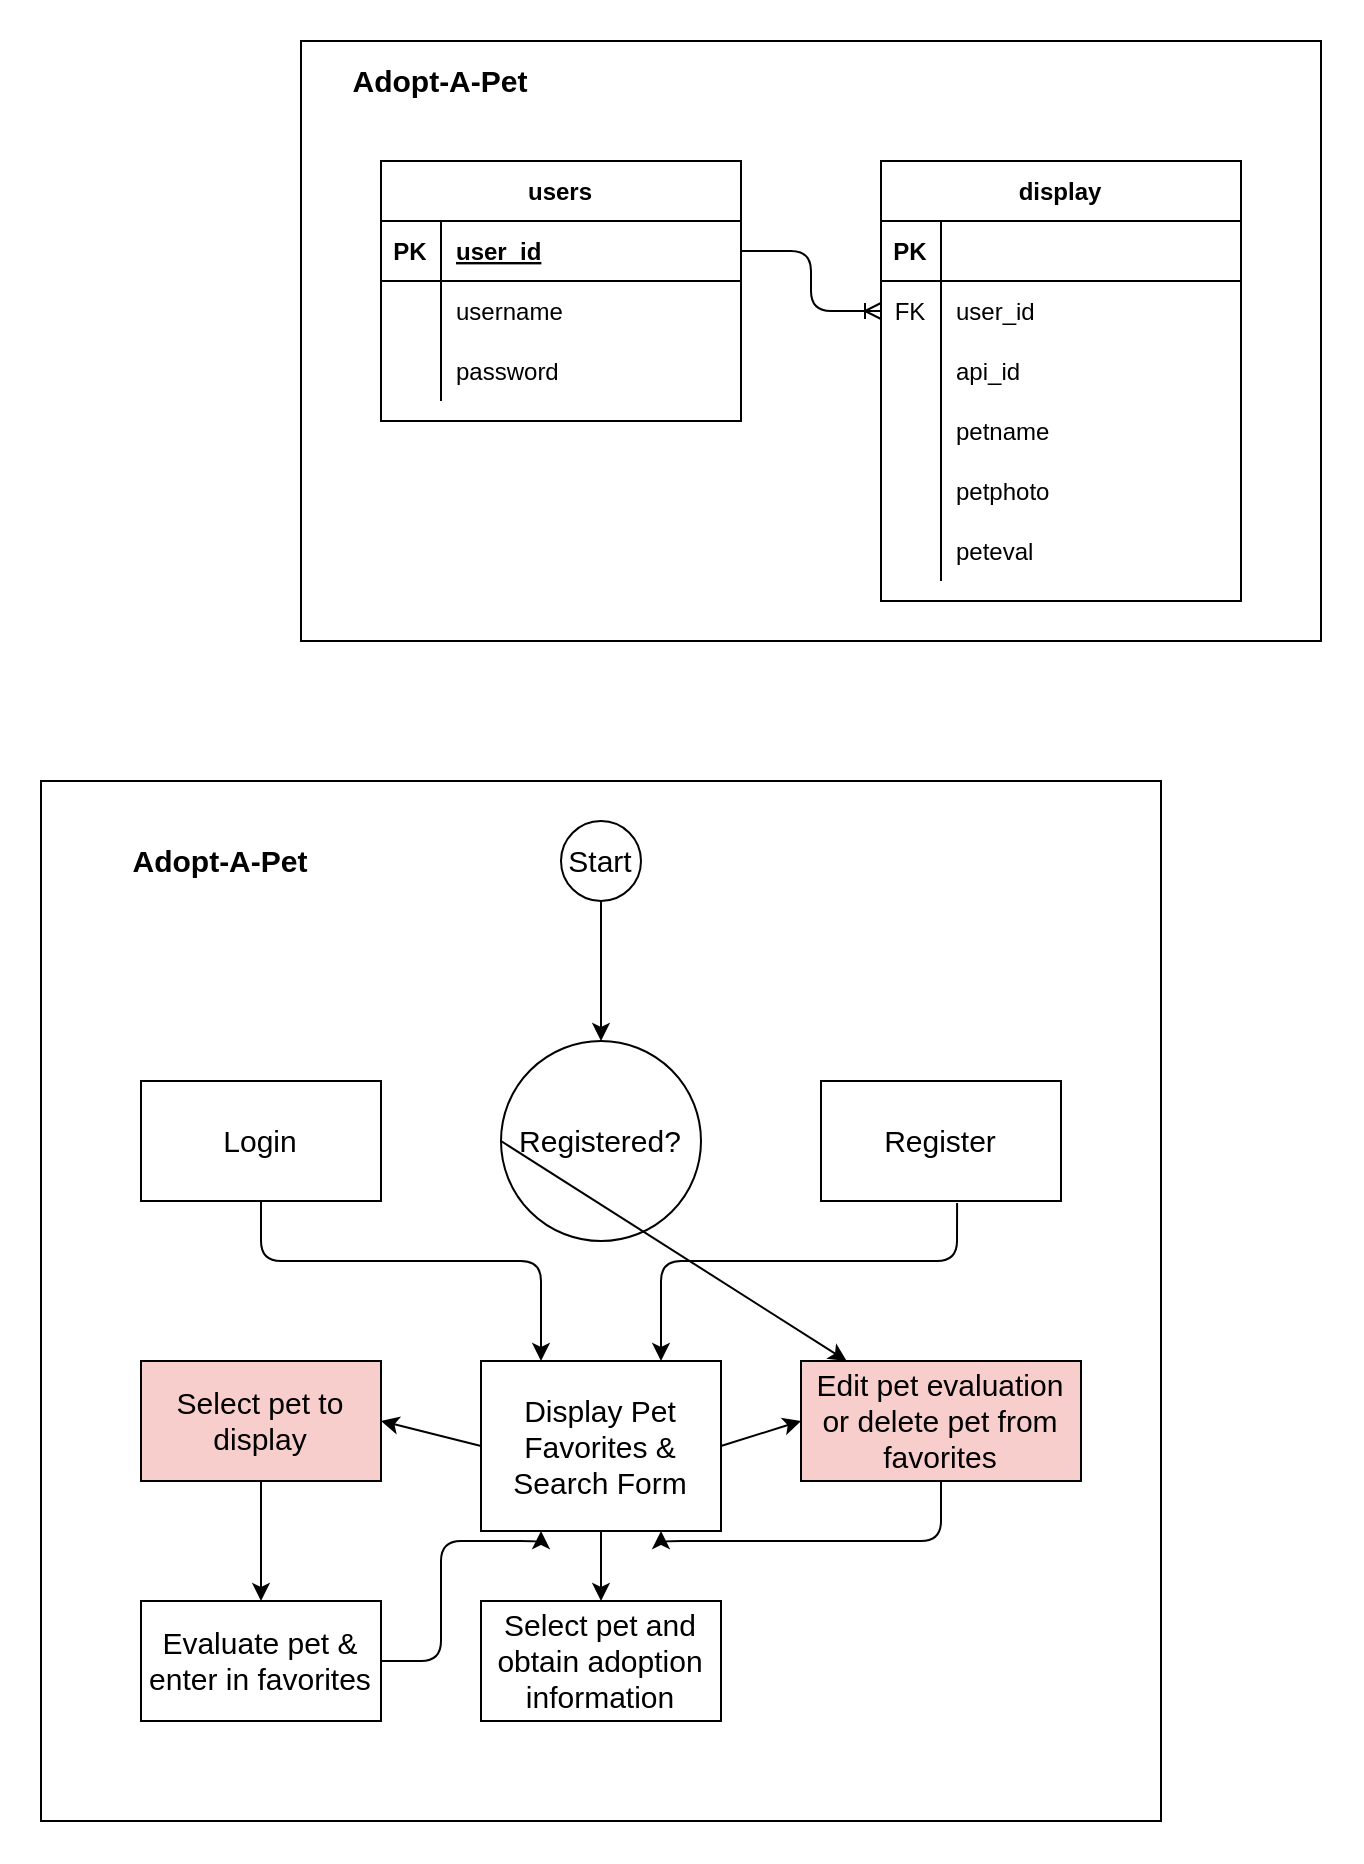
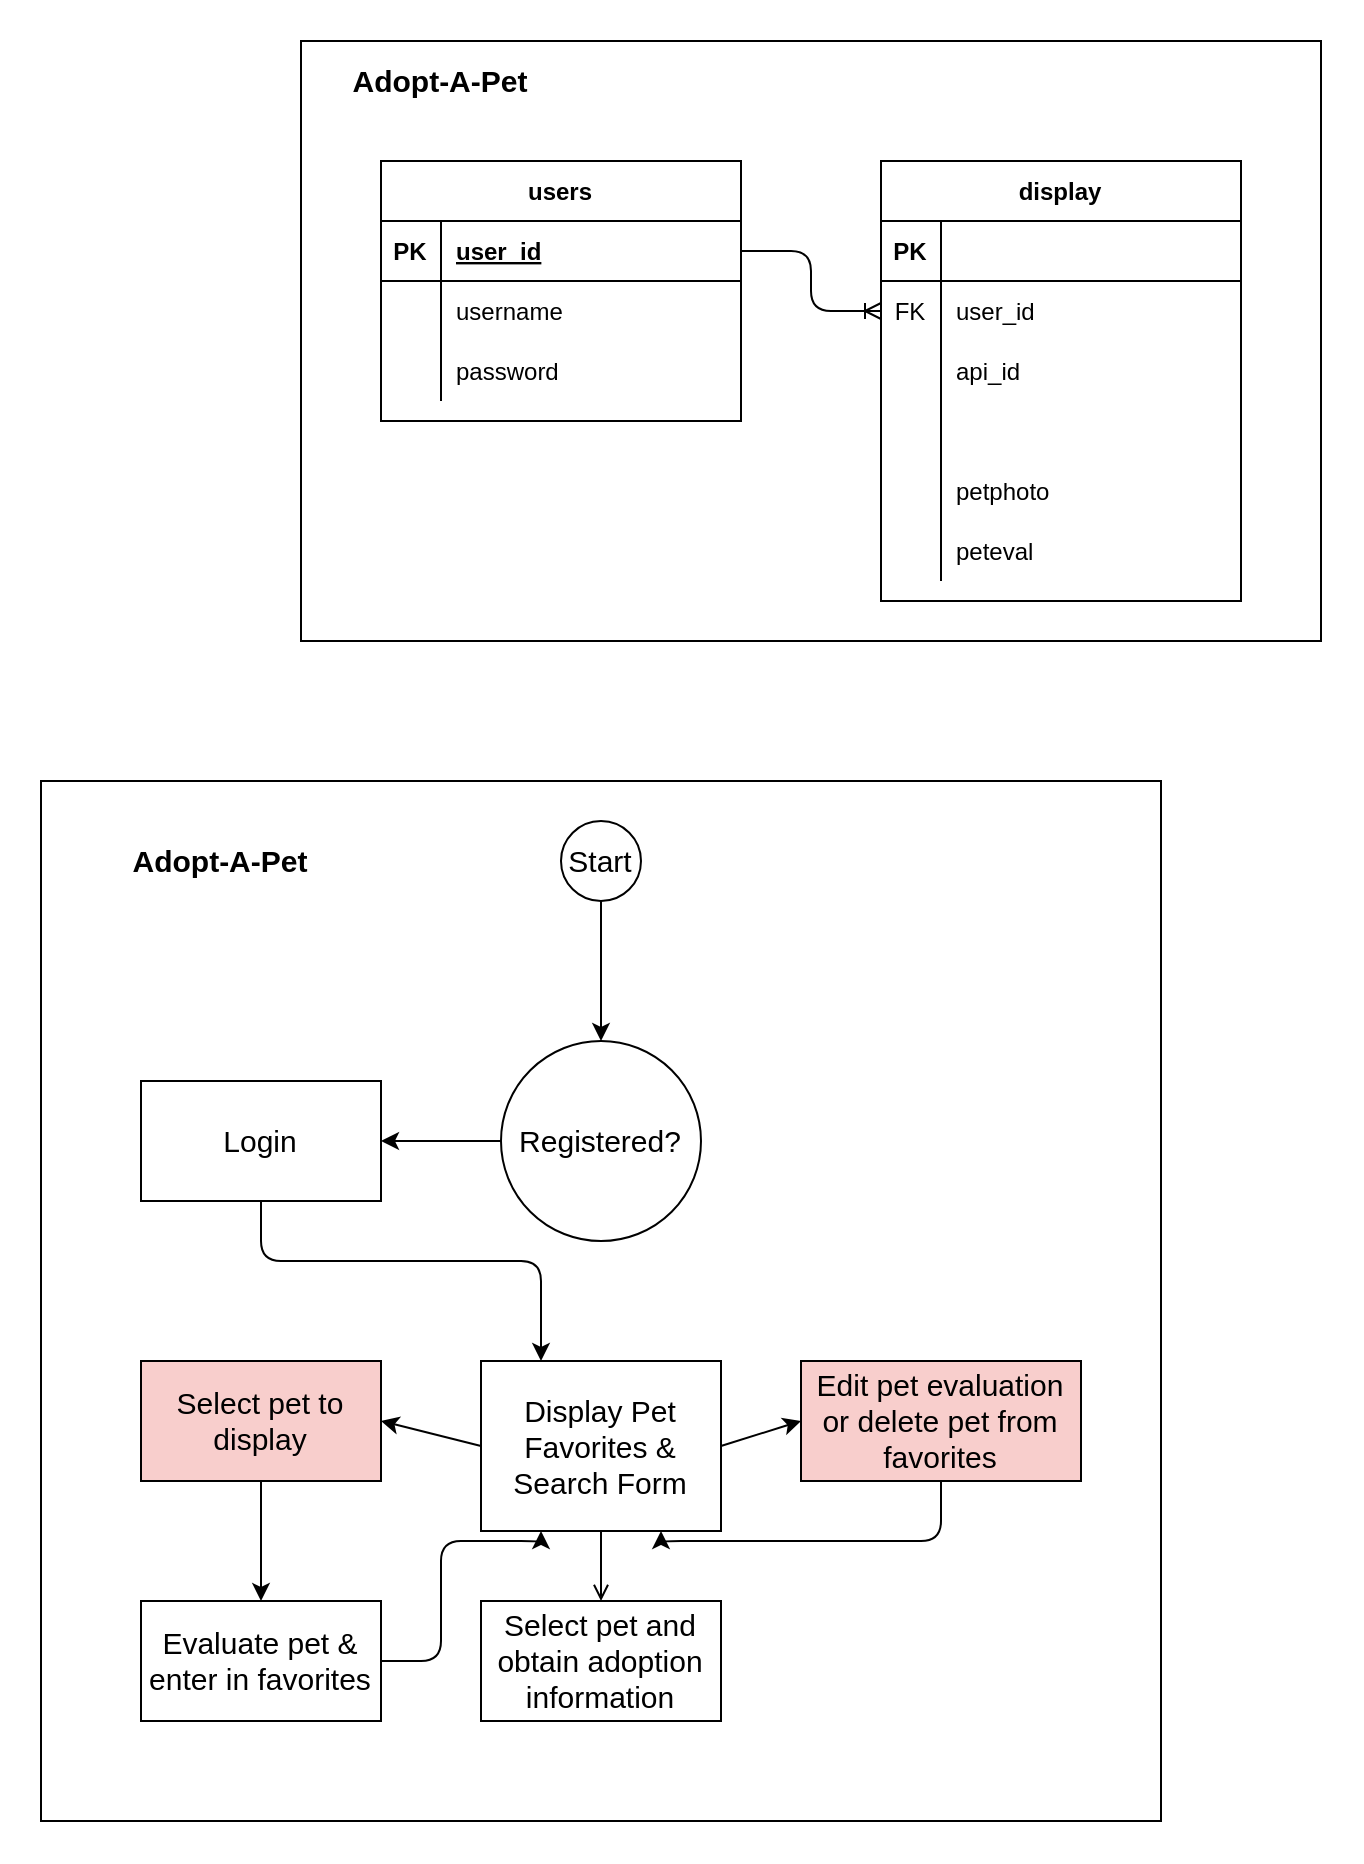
- <mxCell id="24" value="petname" style="shape=partialRectangle;connectable=0;fillColor=none;top=0;left=0;bottom=0;right=0;align=left;spacingLeft=6;overflow=hidden;" parent="22" vertex="1"><mxGeometry x="30" width="150" height="30" as="geometry" /></mxCell>
- <mxCell id="36" value="Register" style="rounded=0;whiteSpace=wrap;html=1;fontSize=15;" parent="1" vertex="1"><mxGeometry x="410" y="540" width="120" height="60" as="geometry" /></mxCell>
- <mxCell id="43" value="" style="endArrow=classic;html=1;fontSize=15;exitX=0;exitY=0.5;exitDx=0;exitDy=0;" parent="1" source="34" target="40" edge="1"><mxGeometry width="50" height="50" relative="1" as="geometry"><mxPoint x="310" y="460" as="sourcePoint" /><mxPoint x="310" y="510" as="targetPoint" /></mxGeometry></mxCell>
+ <mxCell id="43" value="" style="endArrow=classic;html=1;fontSize=15;exitX=0;exitY=0.5;exitDx=0;exitDy=0;entryX=1;entryY=0.5;entryDx=0;entryDy=0;" parent="1" source="34" target="35" edge="1"><mxGeometry width="50" height="50" relative="1" as="geometry"><mxPoint x="310" y="460" as="sourcePoint" /><mxPoint x="310" y="510" as="targetPoint" /></mxGeometry></mxCell>
- <mxCell id="45" value="" style="endArrow=classic;html=1;fontSize=15;exitX=0.567;exitY=1.017;exitDx=0;exitDy=0;exitPerimeter=0;entryX=0.75;entryY=0;entryDx=0;entryDy=0;" parent="1" source="36" target="37" edge="1"><mxGeometry width="50" height="50" relative="1" as="geometry"><mxPoint x="310" y="660" as="sourcePoint" /><mxPoint x="360" y="610" as="targetPoint" /><Array as="points"><mxPoint x="478" y="630" /><mxPoint x="330" y="630" /></Array></mxGeometry></mxCell>
- <mxCell id="48" value="" style="endArrow=classic;html=1;fontSize=15;exitX=0.5;exitY=1;exitDx=0;exitDy=0;entryX=0.5;entryY=0;entryDx=0;entryDy=0;" parent="1" source="37" target="41" edge="1"><mxGeometry width="50" height="50" relative="1" as="geometry"><mxPoint x="310" y="660" as="sourcePoint" /><mxPoint x="360" y="610" as="targetPoint" /></mxGeometry></mxCell>
+ <mxCell id="48" value="" style="endArrow=open;html=1;fontSize=15;exitX=0.5;exitY=1;exitDx=0;exitDy=0;entryX=0.5;entryY=0;entryDx=0;entryDy=0;" parent="1" source="37" target="41" edge="1"><mxGeometry width="50" height="50" relative="1" as="geometry"><mxPoint x="310" y="660" as="sourcePoint" /><mxPoint x="360" y="610" as="targetPoint" /></mxGeometry></mxCell>
